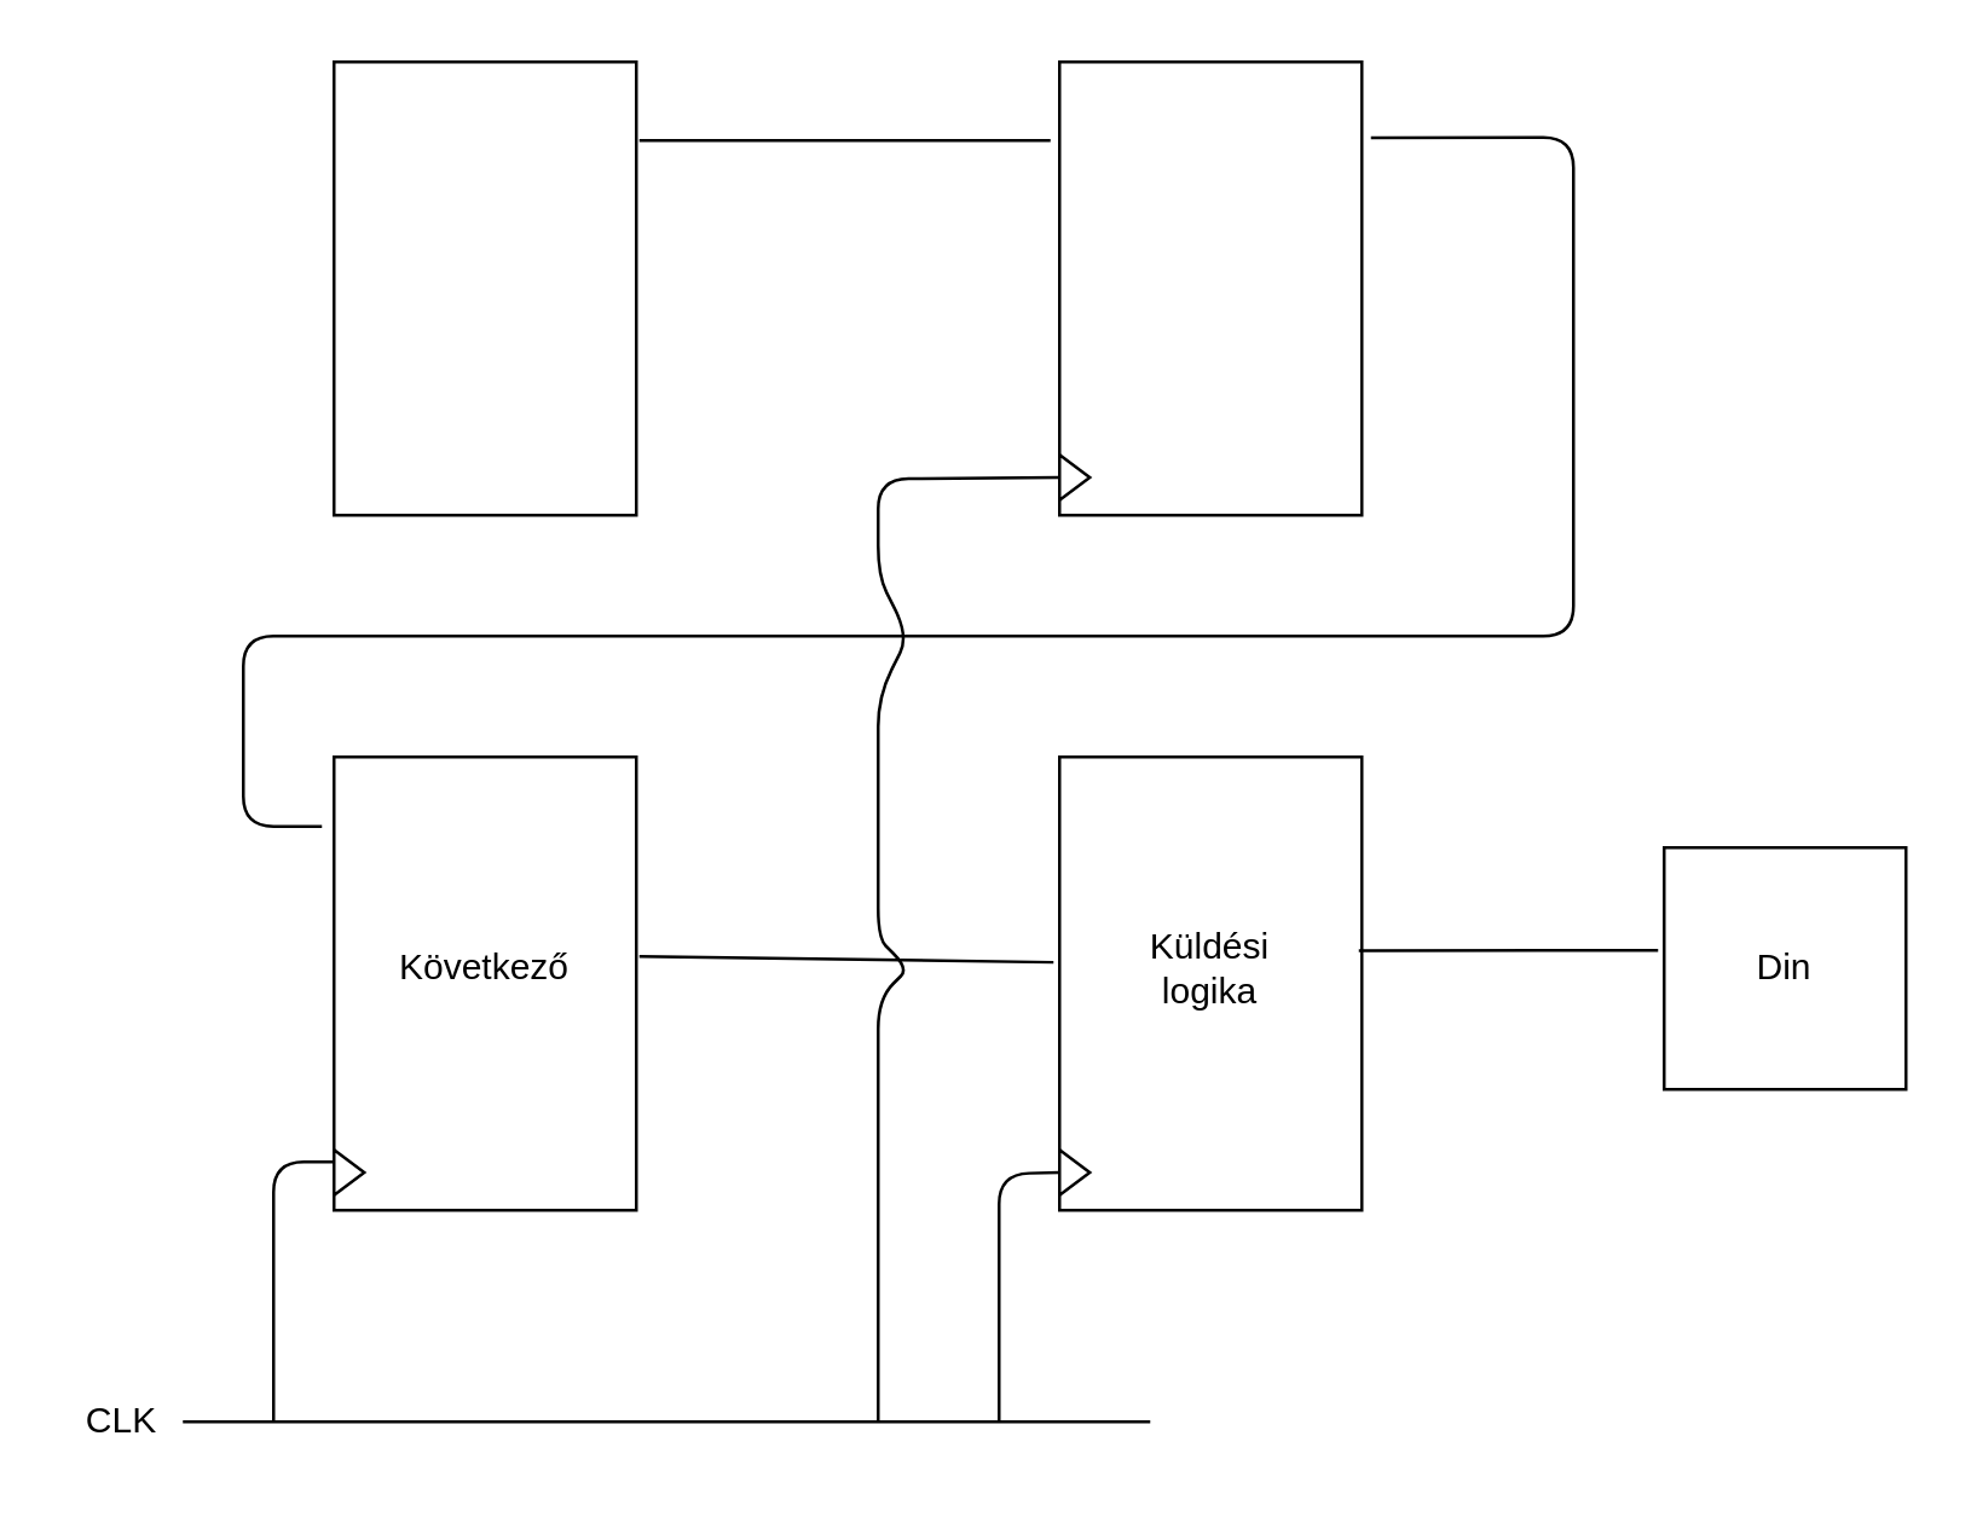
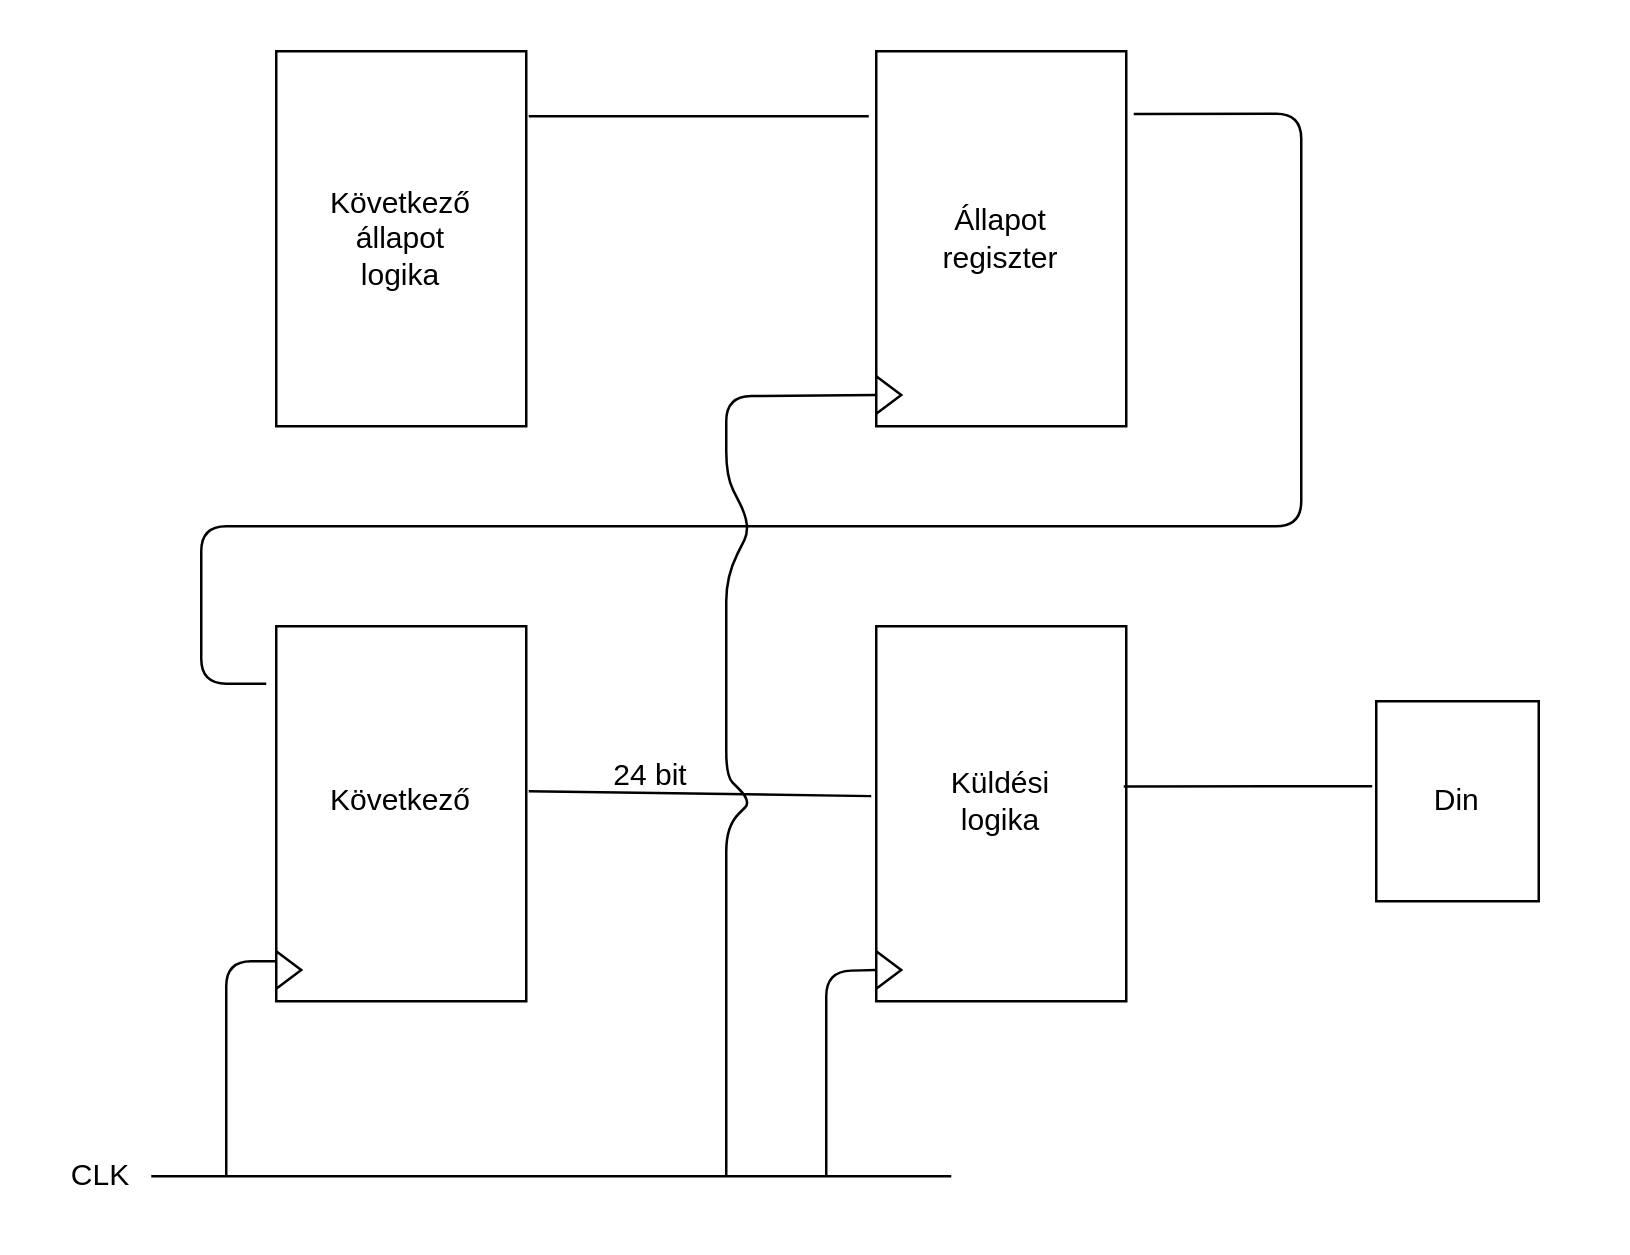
+ <mxCell id="9" value="Következő állapot logika" style="text;html=1;strokeColor=none;fillColor=none;align=center;verticalAlign=middle;whiteSpace=wrap;rounded=0;" vertex="1" parent="1"><mxGeometry x="140" y="85" width="40" height="20" as="geometry" /></mxCell>
+ <mxCell id="10" value="Állapot regiszter" style="text;html=1;strokeColor=none;fillColor=none;align=center;verticalAlign=middle;whiteSpace=wrap;rounded=0;" vertex="1" parent="1"><mxGeometry x="380" y="85" width="40" height="20" as="geometry" /></mxCell>
+ <mxCell id="15" value="24 bit" style="text;html=1;strokeColor=none;fillColor=none;align=center;verticalAlign=middle;whiteSpace=wrap;rounded=0;" vertex="1" parent="1"><mxGeometry x="240" y="300" width="40" height="20" as="geometry" /></mxCell>
- <mxCell id="8" value="Din" style="whiteSpace=wrap;html=1;aspect=fixed;" vertex="1" parent="1"><mxGeometry x="550" y="280" width="80" height="80" as="geometry" /></mxCell>
+ <mxCell id="8" value="Din" style="whiteSpace=wrap;html=1;aspect=fixed;" vertex="1" parent="1"><mxGeometry x="550" y="280" width="65" height="80" as="geometry" /></mxCell>
